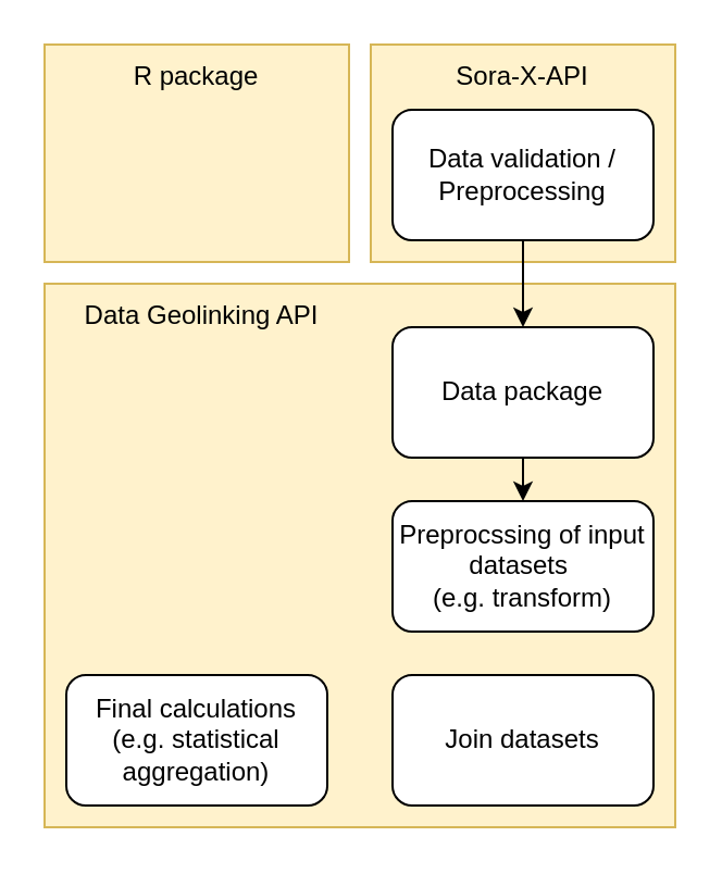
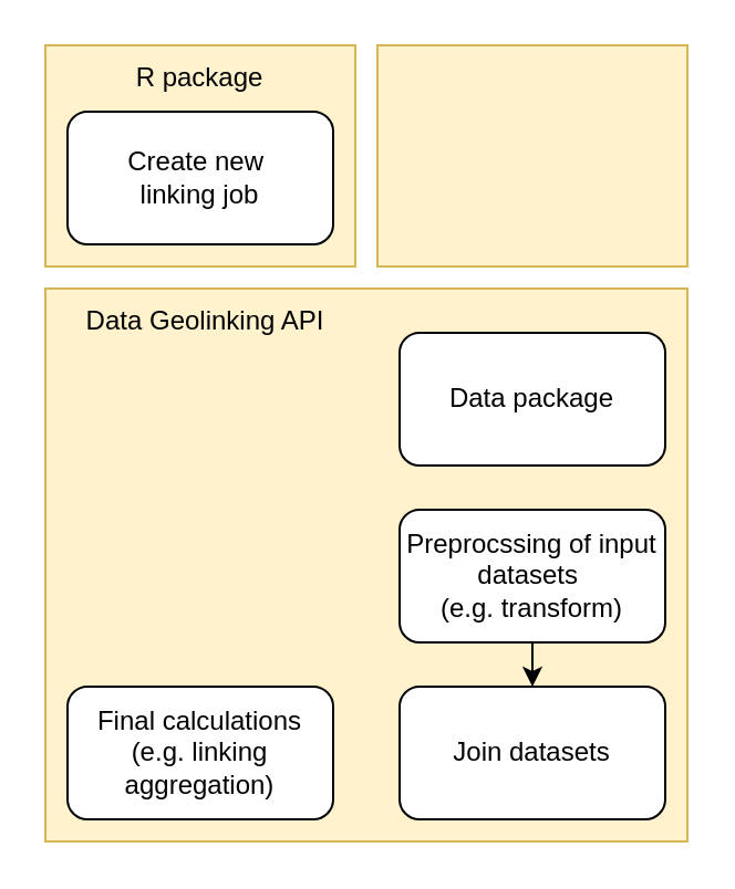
- <mxCell id="15" value="Sora-X-API" style="text;html=1;align=center;verticalAlign=middle;whiteSpace=wrap;rounded=0;" vertex="1" parent="1"><mxGeometry x="205" y="20" width="70" height="30" as="geometry" /></mxCell>
+ <mxCell id="5" value="&lt;div&gt;Create new&amp;nbsp;&lt;/div&gt;&lt;div&gt;linking job &lt;br&gt;&lt;/div&gt;" style="rounded=1;whiteSpace=wrap;html=1;" vertex="1" parent="1"><mxGeometry x="30" y="50" width="120" height="60" as="geometry" /></mxCell>
- <mxCell id="7" value="Data validation / Preprocessing" style="rounded=1;whiteSpace=wrap;html=1;" vertex="1" parent="1"><mxGeometry x="180" y="50" width="120" height="60" as="geometry" /></mxCell>
- <mxCell id="6" style="edgeStyle=orthogonalEdgeStyle;rounded=0;orthogonalLoop=1;jettySize=auto;html=1;exitX=0.5;exitY=1;exitDx=0;exitDy=0;entryX=0.5;entryY=0;entryDx=0;entryDy=0;" edge="1" parent="1" source="7" target="9"><mxGeometry relative="1" as="geometry" /></mxCell>
- <mxCell id="8" style="edgeStyle=orthogonalEdgeStyle;rounded=0;orthogonalLoop=1;jettySize=auto;html=1;exitX=0.5;exitY=1;exitDx=0;exitDy=0;entryX=0.5;entryY=0;entryDx=0;entryDy=0;" edge="1" parent="1" source="9" target="11"><mxGeometry relative="1" as="geometry" /></mxCell>
+ <mxCell id="10" style="edgeStyle=orthogonalEdgeStyle;rounded=0;orthogonalLoop=1;jettySize=auto;html=1;exitX=0.5;exitY=1;exitDx=0;exitDy=0;entryX=0.5;entryY=0;entryDx=0;entryDy=0;" edge="1" parent="1" source="11" target="12"><mxGeometry relative="1" as="geometry" /></mxCell>
- <mxCell id="13" value="Final calculations (e.g. statistical aggregation)" style="rounded=1;whiteSpace=wrap;html=1;" vertex="1" parent="1"><mxGeometry x="30" y="310" width="120" height="60" as="geometry" /></mxCell>
+ <mxCell id="13" value="Final calculations (e.g. linking aggregation)" style="rounded=1;whiteSpace=wrap;html=1;" vertex="1" parent="1"><mxGeometry x="30" y="310" width="120" height="60" as="geometry" /></mxCell>
